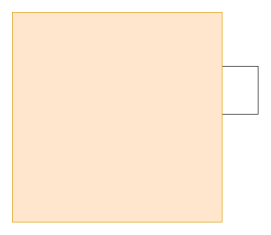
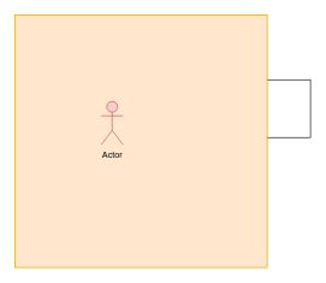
+ <mxCell id="4" value="Actor" style="shape=umlActor;verticalLabelPosition=bottom;verticalAlign=top;html=1;outlineConnect=0;fillColor=#f8cecc;strokeColor=#b85450;" vertex="1" parent="1"><mxGeometry x="140" y="140" width="30" height="60" as="geometry" /></mxCell>
